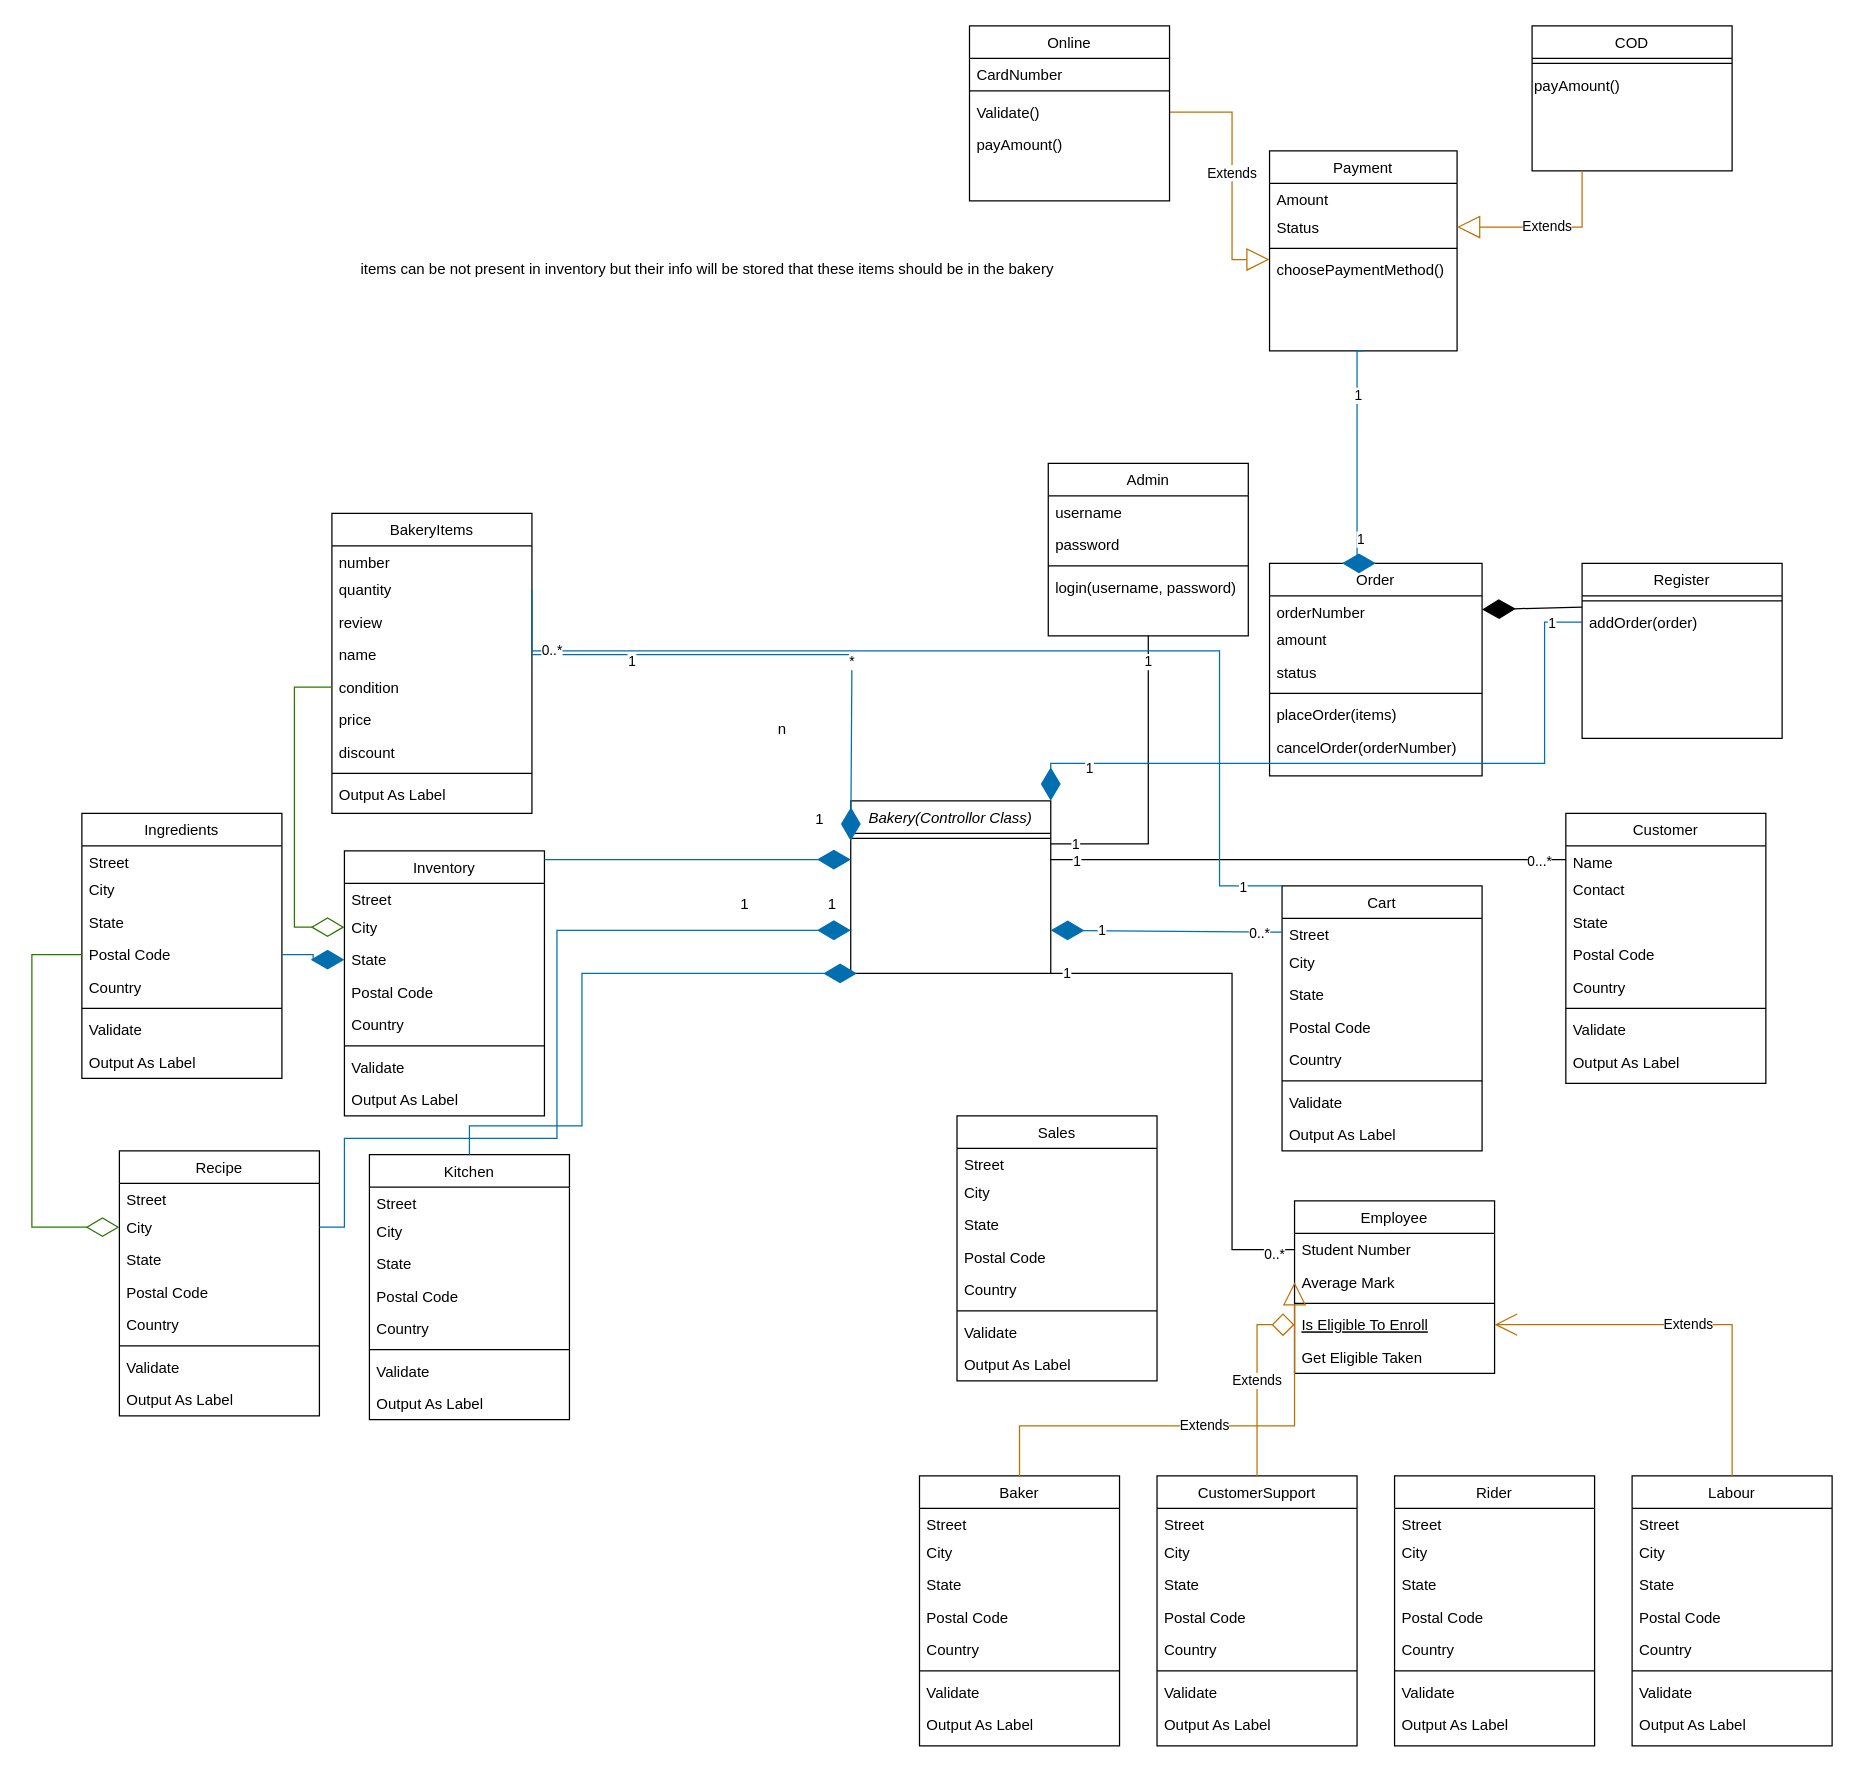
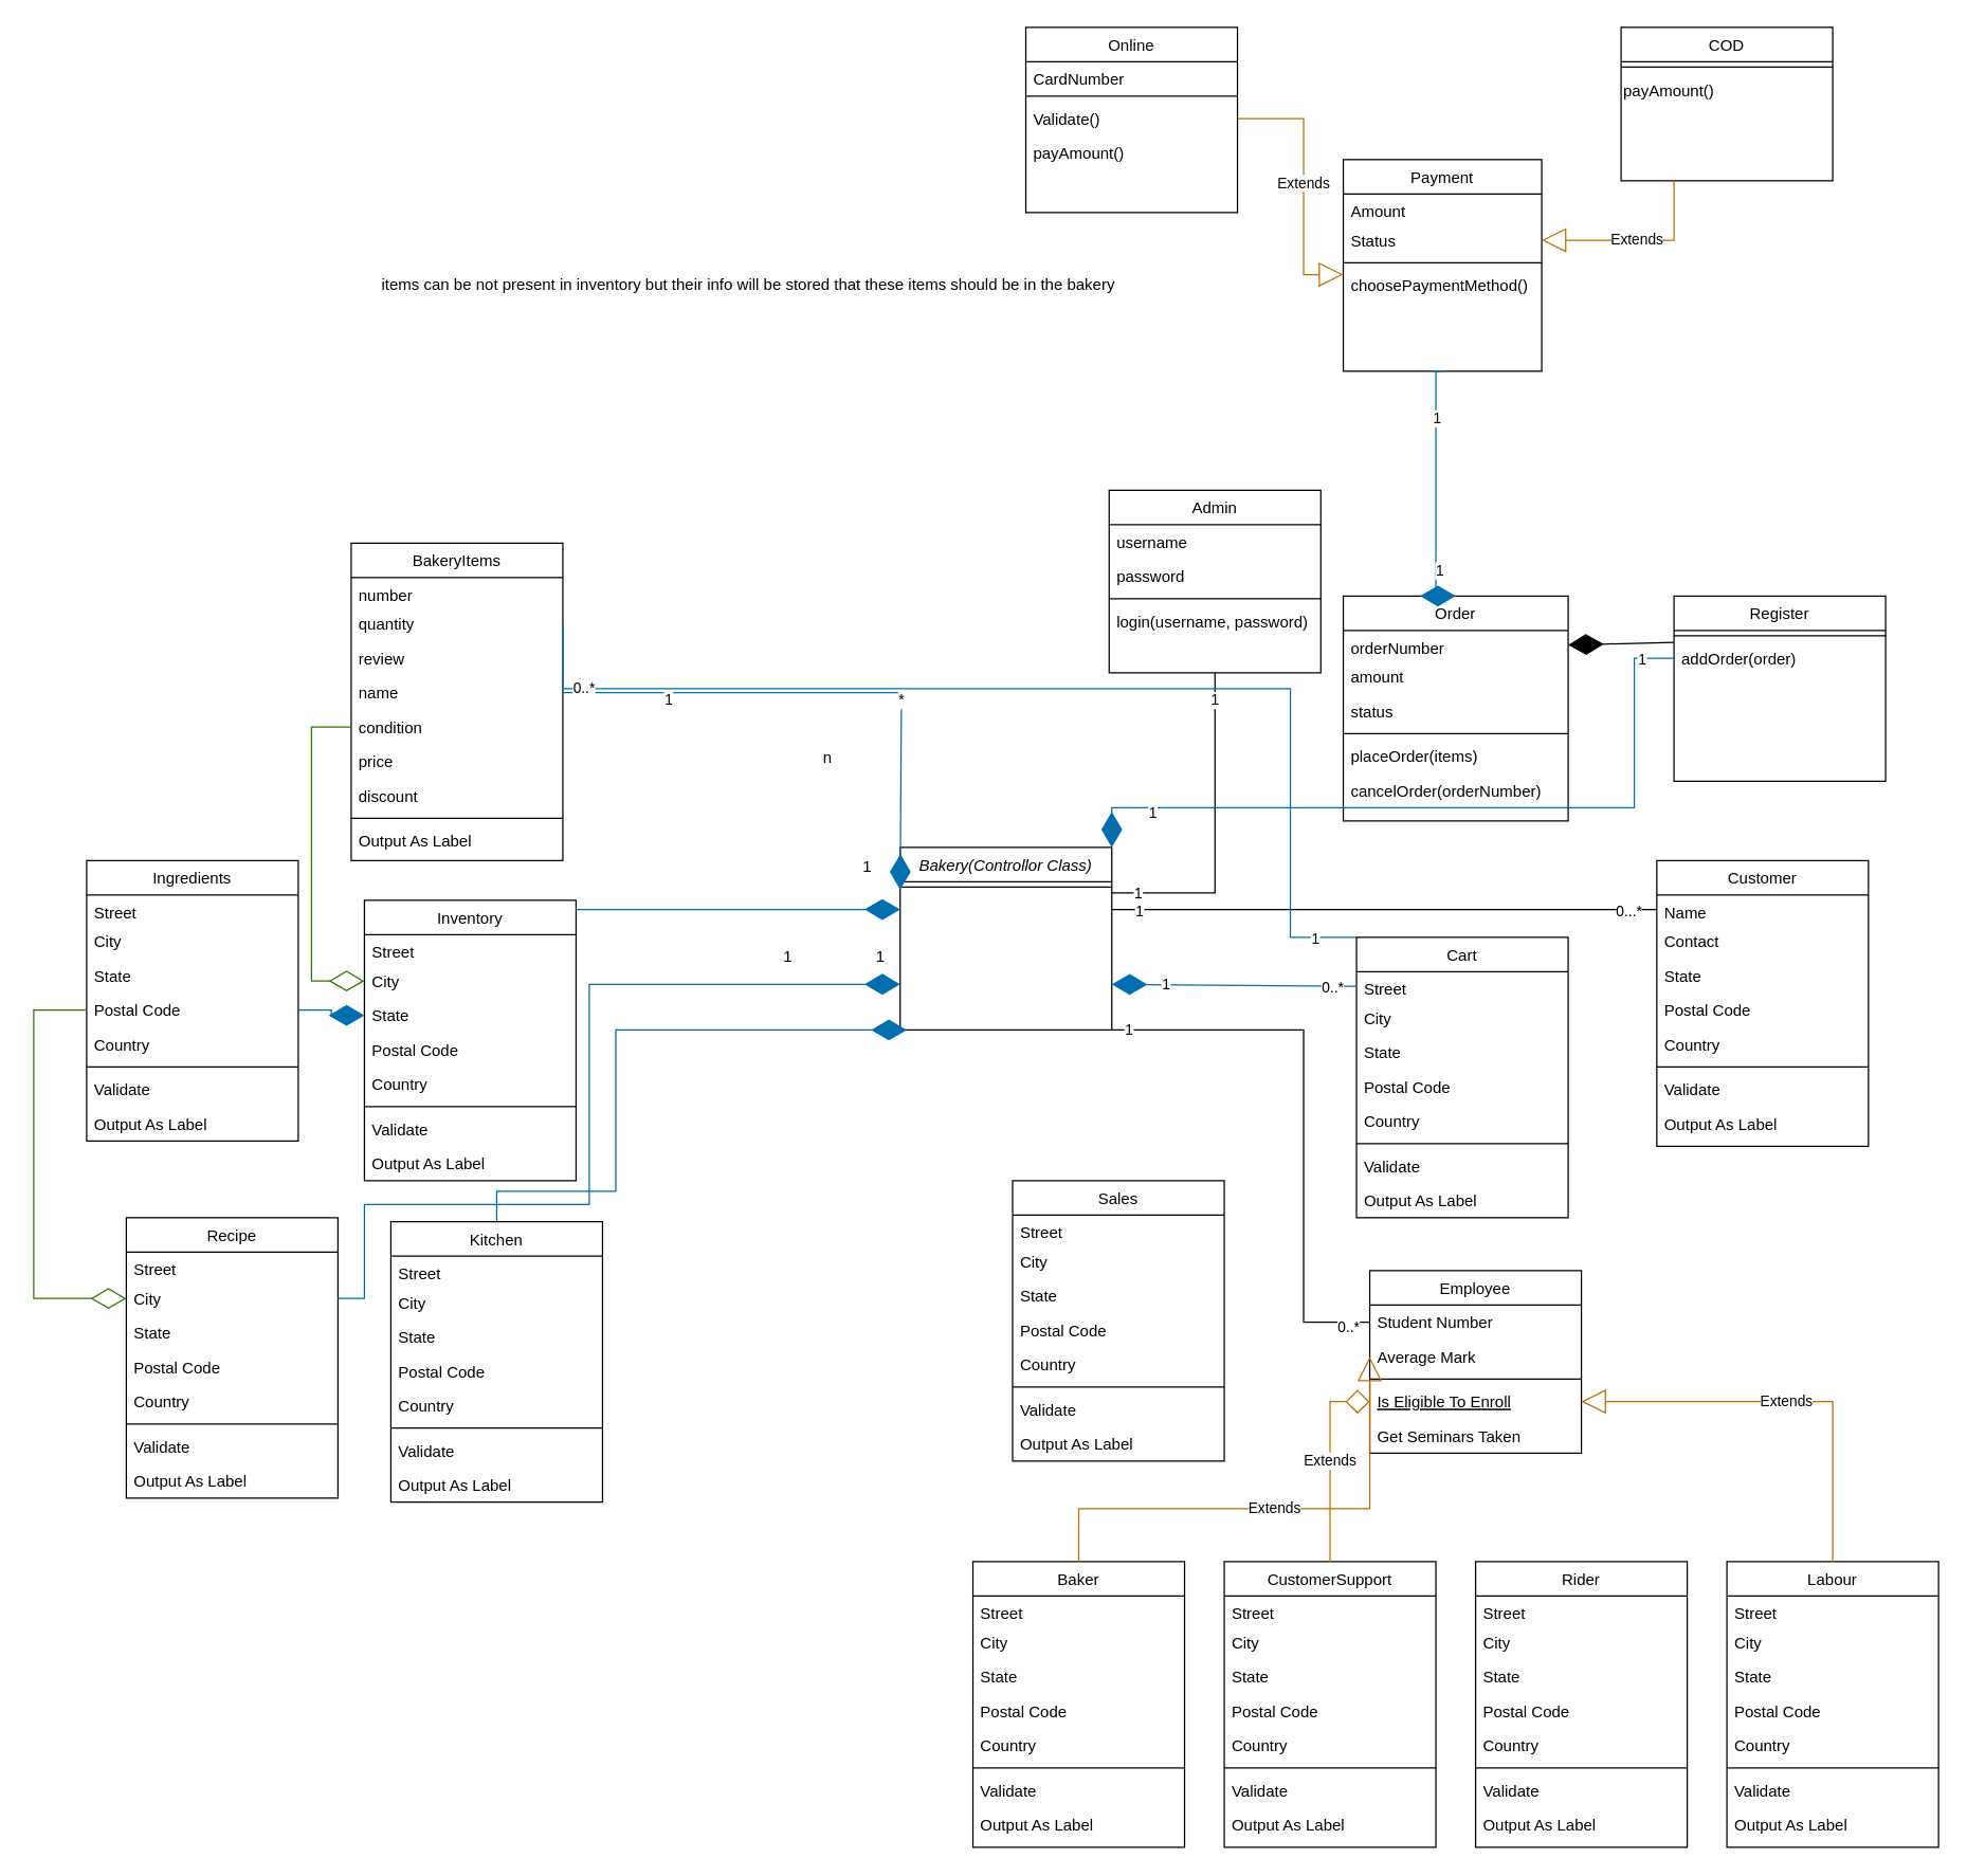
- <mxCell id="66" value="n" style="text;html=1;align=center;verticalAlign=middle;resizable=0;points=[];autosize=1;strokeColor=none;fillColor=none;" parent="1" vertex="1"><mxGeometry x="605" y="568" width="30" height="30" as="geometry" /></mxCell>
+ <mxCell id="66" value="n" style="text;html=1;align=center;verticalAlign=middle;resizable=0;points=[];autosize=1;strokeColor=none;fillColor=none;" parent="1" vertex="1"><mxGeometry x="605" y="558" width="30" height="30" as="geometry" /></mxCell>
- <mxCell id="106" value="Extends" style="endArrow=open;endSize=16;endFill=0;html=1;rounded=0;entryX=1;entryY=0.5;entryDx=0;entryDy=0;exitX=0.5;exitY=0;exitDx=0;exitDy=0;edgeStyle=orthogonalEdgeStyle;fillColor=#f0a30a;strokeColor=#BD7000;" parent="1" source="96" target="76" edge="1"><mxGeometry width="160" relative="1" as="geometry"><mxPoint x="1330" y="1150" as="sourcePoint" /><mxPoint x="1490" y="1150" as="targetPoint" /></mxGeometry></mxCell>
+ <mxCell id="106" value="Extends" style="endArrow=block;endSize=16;endFill=0;html=1;rounded=0;entryX=1;entryY=0.5;entryDx=0;entryDy=0;exitX=0.5;exitY=0;exitDx=0;exitDy=0;edgeStyle=orthogonalEdgeStyle;fillColor=#f0a30a;strokeColor=#BD7000;" parent="1" source="96" target="76" edge="1"><mxGeometry width="160" relative="1" as="geometry"><mxPoint x="1330" y="1150" as="sourcePoint" /><mxPoint x="1490" y="1150" as="targetPoint" /></mxGeometry></mxCell>
- <mxCell id="77" value="Get Eligible Taken" style="text;align=left;verticalAlign=top;spacingLeft=4;spacingRight=4;overflow=hidden;rotatable=0;points=[[0,0.5],[1,0.5]];portConstraint=eastwest;" parent="72" vertex="1"><mxGeometry y="112" width="160" height="26" as="geometry" /></mxCell>
+ <mxCell id="77" value="Get Seminars Taken" style="text;align=left;verticalAlign=top;spacingLeft=4;spacingRight=4;overflow=hidden;rotatable=0;points=[[0,0.5],[1,0.5]];portConstraint=eastwest;" parent="72" vertex="1"><mxGeometry y="112" width="160" height="26" as="geometry" /></mxCell>
